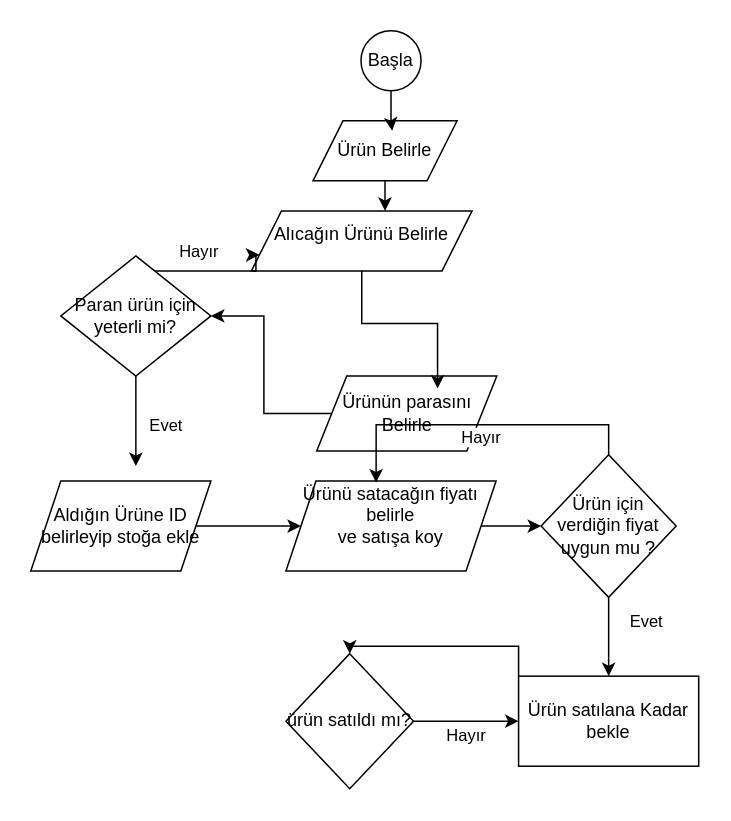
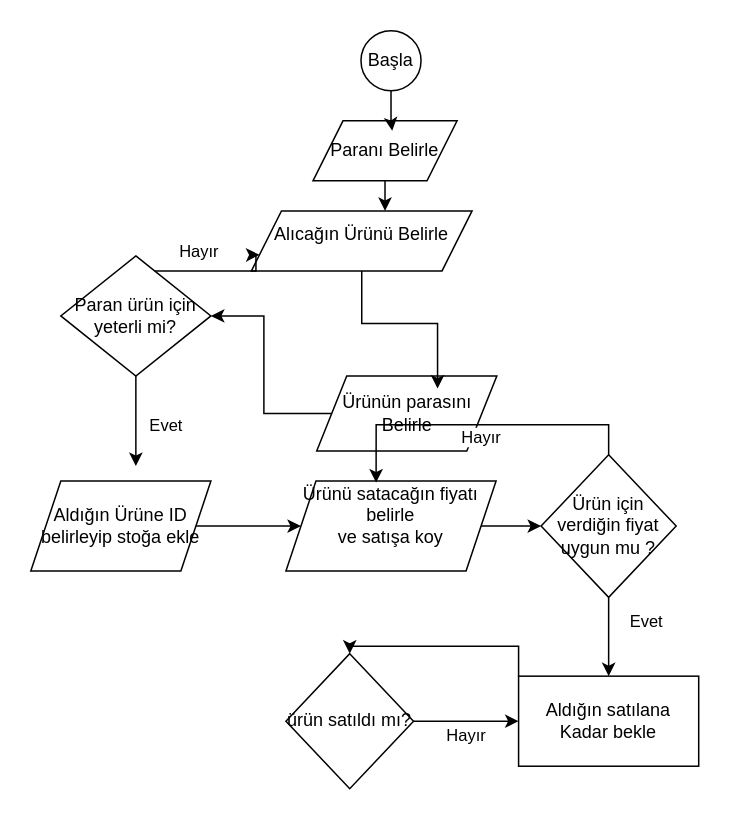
- <mxCell id="3" value="Ürün Belirle" style="shape=parallelogram;perimeter=parallelogramPerimeter;whiteSpace=wrap;html=1;fixedSize=1;" vertex="1" parent="1"><mxGeometry x="208" y="80" width="96" height="40" as="geometry" /></mxCell>
+ <mxCell id="3" value="Paranı Belirle" style="shape=parallelogram;perimeter=parallelogramPerimeter;whiteSpace=wrap;html=1;fixedSize=1;" vertex="1" parent="1"><mxGeometry x="208" y="80" width="96" height="40" as="geometry" /></mxCell>
- <mxCell id="22" value="Ürün satılana Kadar bekle" style="whiteSpace=wrap;html=1;" vertex="1" parent="1"><mxGeometry x="345" y="450" width="120" height="60" as="geometry" /></mxCell>
+ <mxCell id="22" value="Aldığın satılana Kadar bekle" style="whiteSpace=wrap;html=1;" vertex="1" parent="1"><mxGeometry x="345" y="450" width="120" height="60" as="geometry" /></mxCell>
